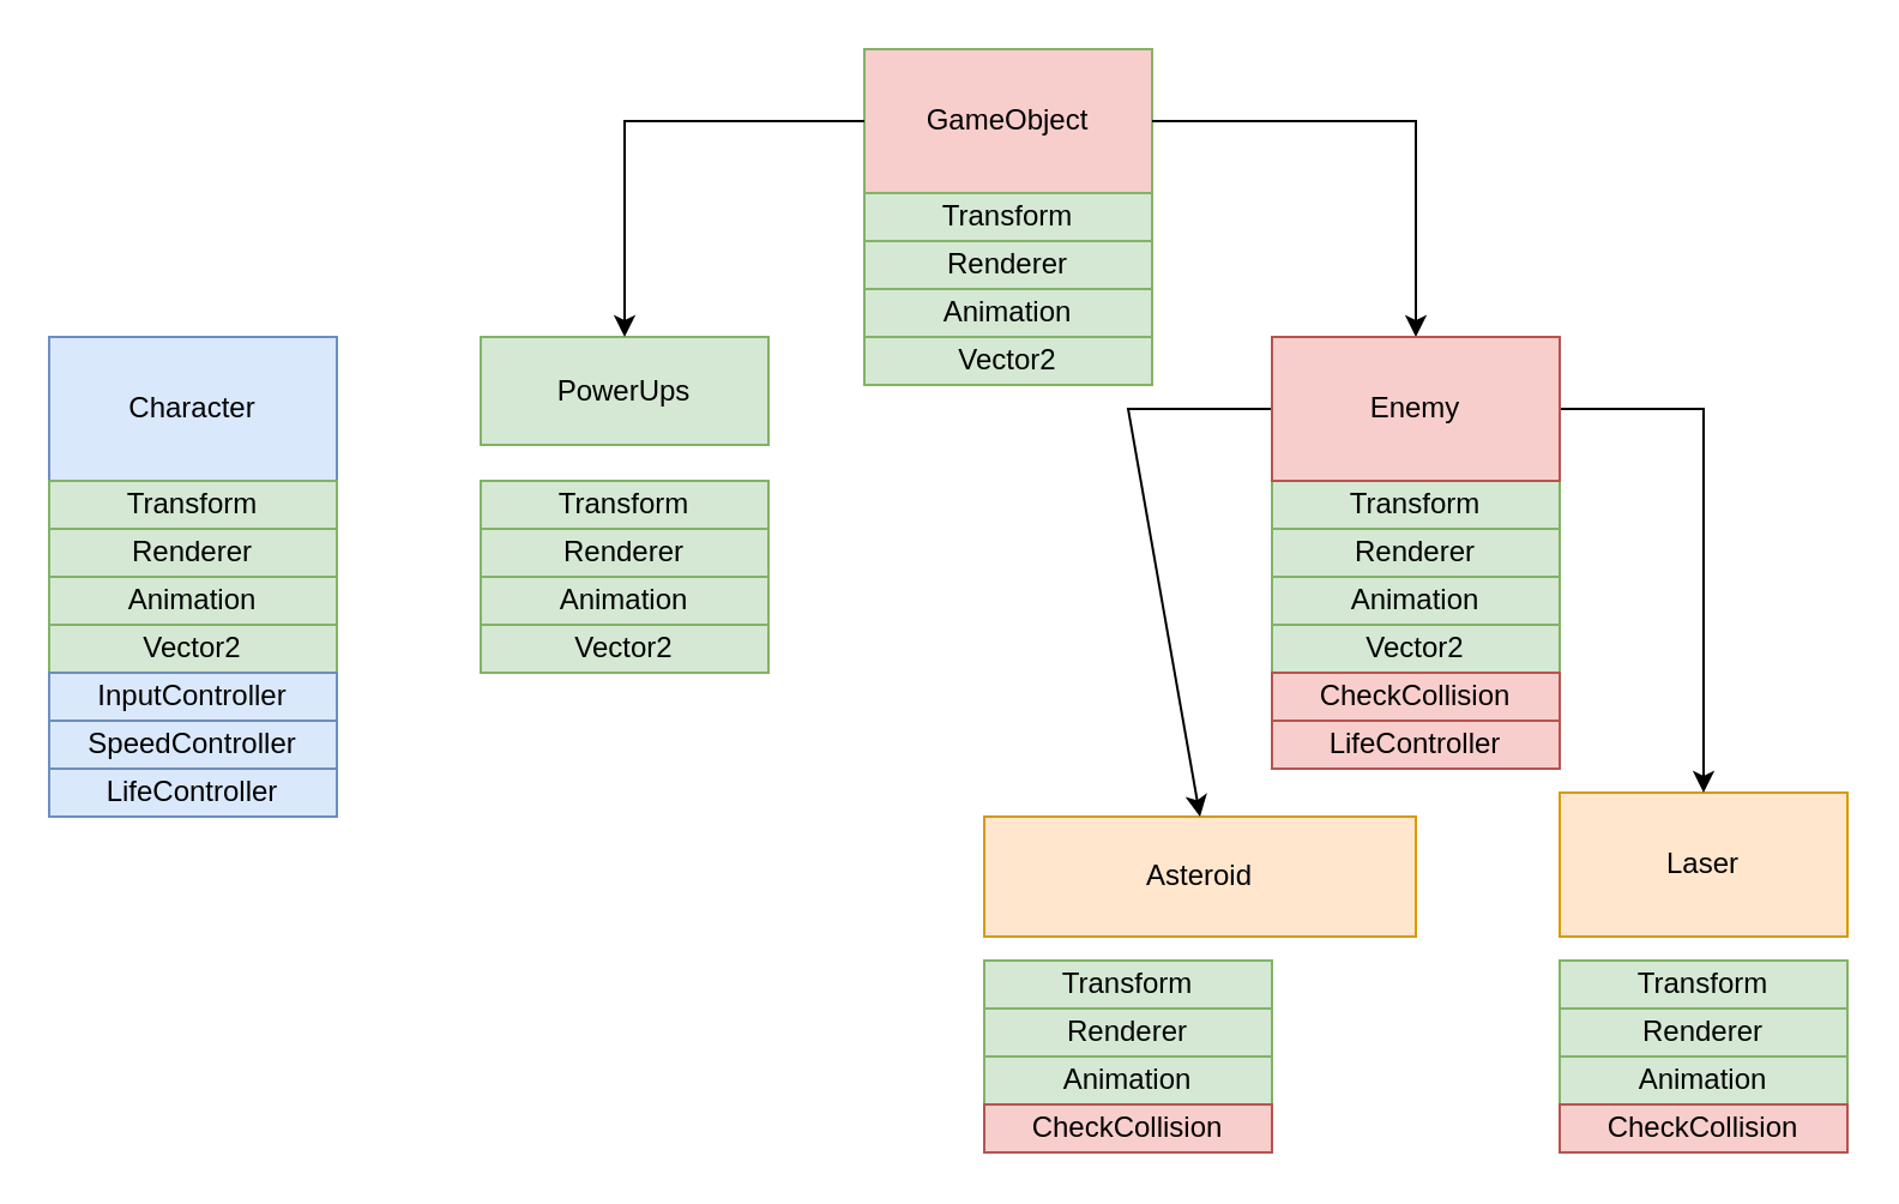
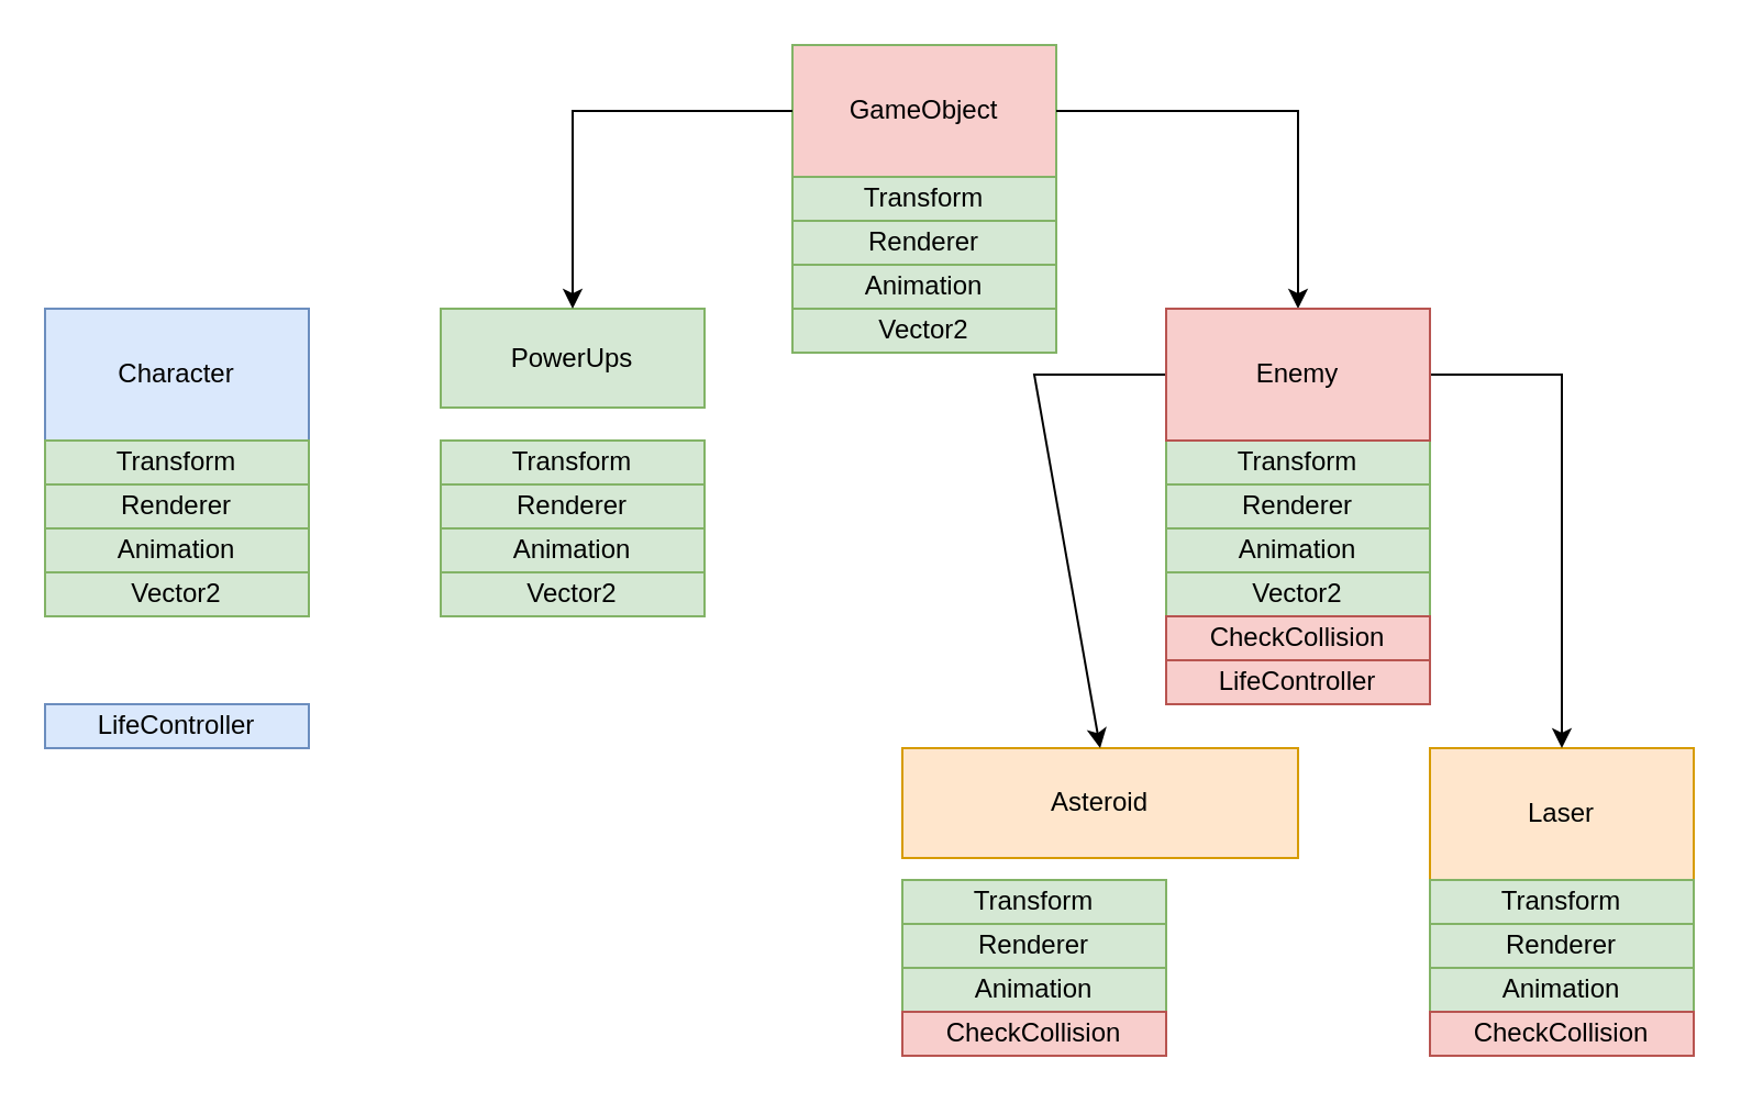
- <mxCell id="23" value="InputController" style="rounded=0;whiteSpace=wrap;html=1;fillColor=#dae8fc;strokeColor=#6c8ebf;" vertex="1" parent="1"><mxGeometry x="20" y="280" width="120" height="20" as="geometry" /></mxCell>
- <mxCell id="22" value="SpeedController" style="rounded=0;whiteSpace=wrap;html=1;fillColor=#dae8fc;strokeColor=#6c8ebf;" vertex="1" parent="1"><mxGeometry x="20" y="300" width="120" height="20" as="geometry" /></mxCell>
- <mxCell id="6" value="Laser" style="rounded=0;whiteSpace=wrap;html=1;fillColor=#ffe6cc;strokeColor=#d79b00;" vertex="1" parent="1"><mxGeometry x="650" y="330" width="120" height="60" as="geometry" /></mxCell>
+ <mxCell id="6" value="Laser" style="rounded=0;whiteSpace=wrap;html=1;fillColor=#ffe6cc;strokeColor=#d79b00;" vertex="1" parent="1"><mxGeometry x="650" y="340" width="120" height="60" as="geometry" /></mxCell>
